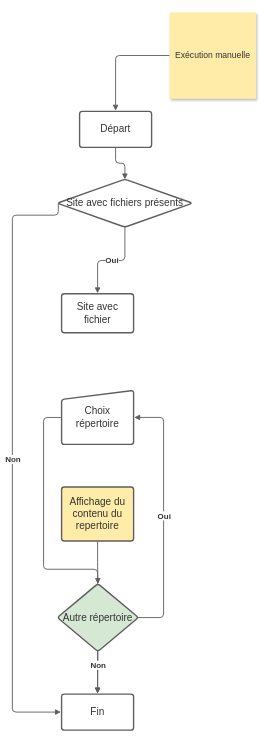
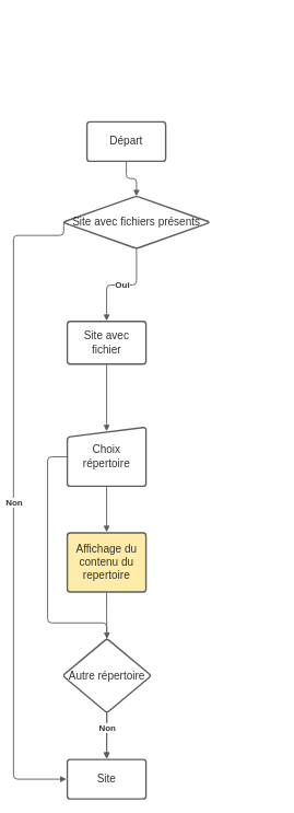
- <mxCell id="4" value="" style="html=1;jettySize=18;whiteSpace=wrap;fontSize=13;strokeColor=#5E5E5E;strokeWidth=1.5;rounded=1;arcSize=12;edgeStyle=orthogonalEdgeStyle;startArrow=none;endArrow=block;endFill=1;entryX=0.5;entryY=-0.019;entryPerimeter=0;lucidId=Rf_~X~6D8Y5-;exitX=0;exitY=0.5;exitDx=0;exitDy=0;" edge="1" parent="1" source="23" target="2"><mxGeometry width="100" height="100" relative="1" as="geometry"><Array as="points" /><mxPoint x="242" y="90" as="sourcePoint" /></mxGeometry></mxCell>
- <mxCell id="23" value="Exécution manuelle" style="html=1;overflow=block;blockSpacing=1;whiteSpace=wrap;fontSize=14.3;fontFamily=Arimo;fontColor=#333333;spacing=0;strokeColor=none;strokeOpacity=0;fillOpacity=100;shadow=1;fillColor=#FFECA9;strokeWidth=0;lucidId=koTxUPab049Cm;" vertex="1" parent="1"><mxGeometry x="282" y="20" width="144" height="144" as="geometry" /></mxCell>
+ <mxCell id="11" value="" style="html=1;jettySize=18;whiteSpace=wrap;fontSize=13;strokeColor=#5E5E5E;strokeWidth=1.5;rounded=1;arcSize=12;edgeStyle=orthogonalEdgeStyle;startArrow=none;endArrow=block;endFill=1;exitX=0.5;exitY=1.012;exitPerimeter=0;entryX=0.5;entryY=0.07;entryPerimeter=0;lucidId=gs_~Orw1N5qp;" edge="1" parent="1" source="5" target="10"><mxGeometry width="100" height="100" relative="1" as="geometry"><Array as="points" /></mxGeometry></mxCell>
+ <mxCell id="13" value="" style="html=1;jettySize=18;whiteSpace=wrap;fontSize=13;strokeColor=#5E5E5E;strokeWidth=1.5;rounded=1;arcSize=12;edgeStyle=orthogonalEdgeStyle;startArrow=none;endArrow=block;endFill=1;exitX=0.5;exitY=1.012;exitPerimeter=0;entryX=0.5;entryY=-0.012;entryPerimeter=0;lucidId=Cw_~1HuJb6gi;" edge="1" parent="1" source="10" target="12"><mxGeometry width="100" height="100" relative="1" as="geometry"><Array as="points" /></mxGeometry></mxCell>
- <mxCell id="16" value="" style="html=1;jettySize=18;whiteSpace=wrap;fontSize=13.3;fontColor=#333333;fontStyle=1;align=center;strokeColor=#5E5E5E;strokeWidth=1.5;rounded=1;arcSize=12;edgeStyle=orthogonalEdgeStyle;startArrow=none;endArrow=block;endFill=1;exitX=0.993;exitY=0.5;exitPerimeter=0;entryX=1.009;entryY=0.5;entryPerimeter=0;lucidId=Sx_~kHPwdU8K;" edge="1" parent="1" source="15" target="10"><mxGeometry width="100" height="100" relative="1" as="geometry"><Array as="points"><mxPoint x="272" y="1029" /><mxPoint x="272" y="695" /></Array></mxGeometry></mxCell>
- <mxCell id="17" value="Oui" style="text;html=1;resizable=0;labelBackgroundColor=default;align=center;verticalAlign=middle;fontStyle=1;fontColor=#333333;fontSize=13.3;" vertex="1" parent="16"><mxGeometry relative="1" as="geometry" /></mxCell>
- <mxCell id="15" value="Autre répertoire" style="html=1;overflow=block;blockSpacing=1;whiteSpace=wrap;rhombus;fontSize=16.7;fontColor=#333333;align=center;spacing=3.8;strokeColor=#5e5e5e;strokeOpacity=100;rounded=1;absoluteArcSize=1;arcSize=9;strokeWidth=2.3;lucidId=~w_~0iGnQ6Xz;fillColor=#d5e8d4;" vertex="1" parent="1"><mxGeometry x="95" y="972" width="135" height="113" as="geometry" /></mxCell>
+ <mxCell id="15" value="Autre répertoire" style="html=1;overflow=block;blockSpacing=1;whiteSpace=wrap;rhombus;fontSize=16.7;fontColor=#333333;align=center;spacing=3.8;strokeColor=#5e5e5e;strokeOpacity=100;rounded=1;absoluteArcSize=1;arcSize=9;strokeWidth=2.3;lucidId=~w_~0iGnQ6Xz;" vertex="1" parent="1"><mxGeometry x="95" y="972" width="135" height="113" as="geometry" /></mxCell>
- <mxCell id="3" value="Fin" style="html=1;overflow=block;blockSpacing=1;whiteSpace=wrap;fontSize=16.7;fontColor=#333333;align=center;spacing=3.8;strokeColor=#5e5e5e;strokeOpacity=100;rounded=1;absoluteArcSize=1;arcSize=9;strokeWidth=2.3;lucidId=Bf_~R7ApY_z_;" vertex="1" parent="1"><mxGeometry x="102" y="1156" width="120" height="60" as="geometry" /></mxCell>
+ <mxCell id="3" value="Site" style="html=1;overflow=block;blockSpacing=1;whiteSpace=wrap;fontSize=16.7;fontColor=#333333;align=center;spacing=3.8;strokeColor=#5e5e5e;strokeOpacity=100;rounded=1;absoluteArcSize=1;arcSize=9;strokeWidth=2.3;lucidId=Bf_~R7ApY_z_;" vertex="1" parent="1"><mxGeometry x="102" y="1156" width="120" height="60" as="geometry" /></mxCell>
